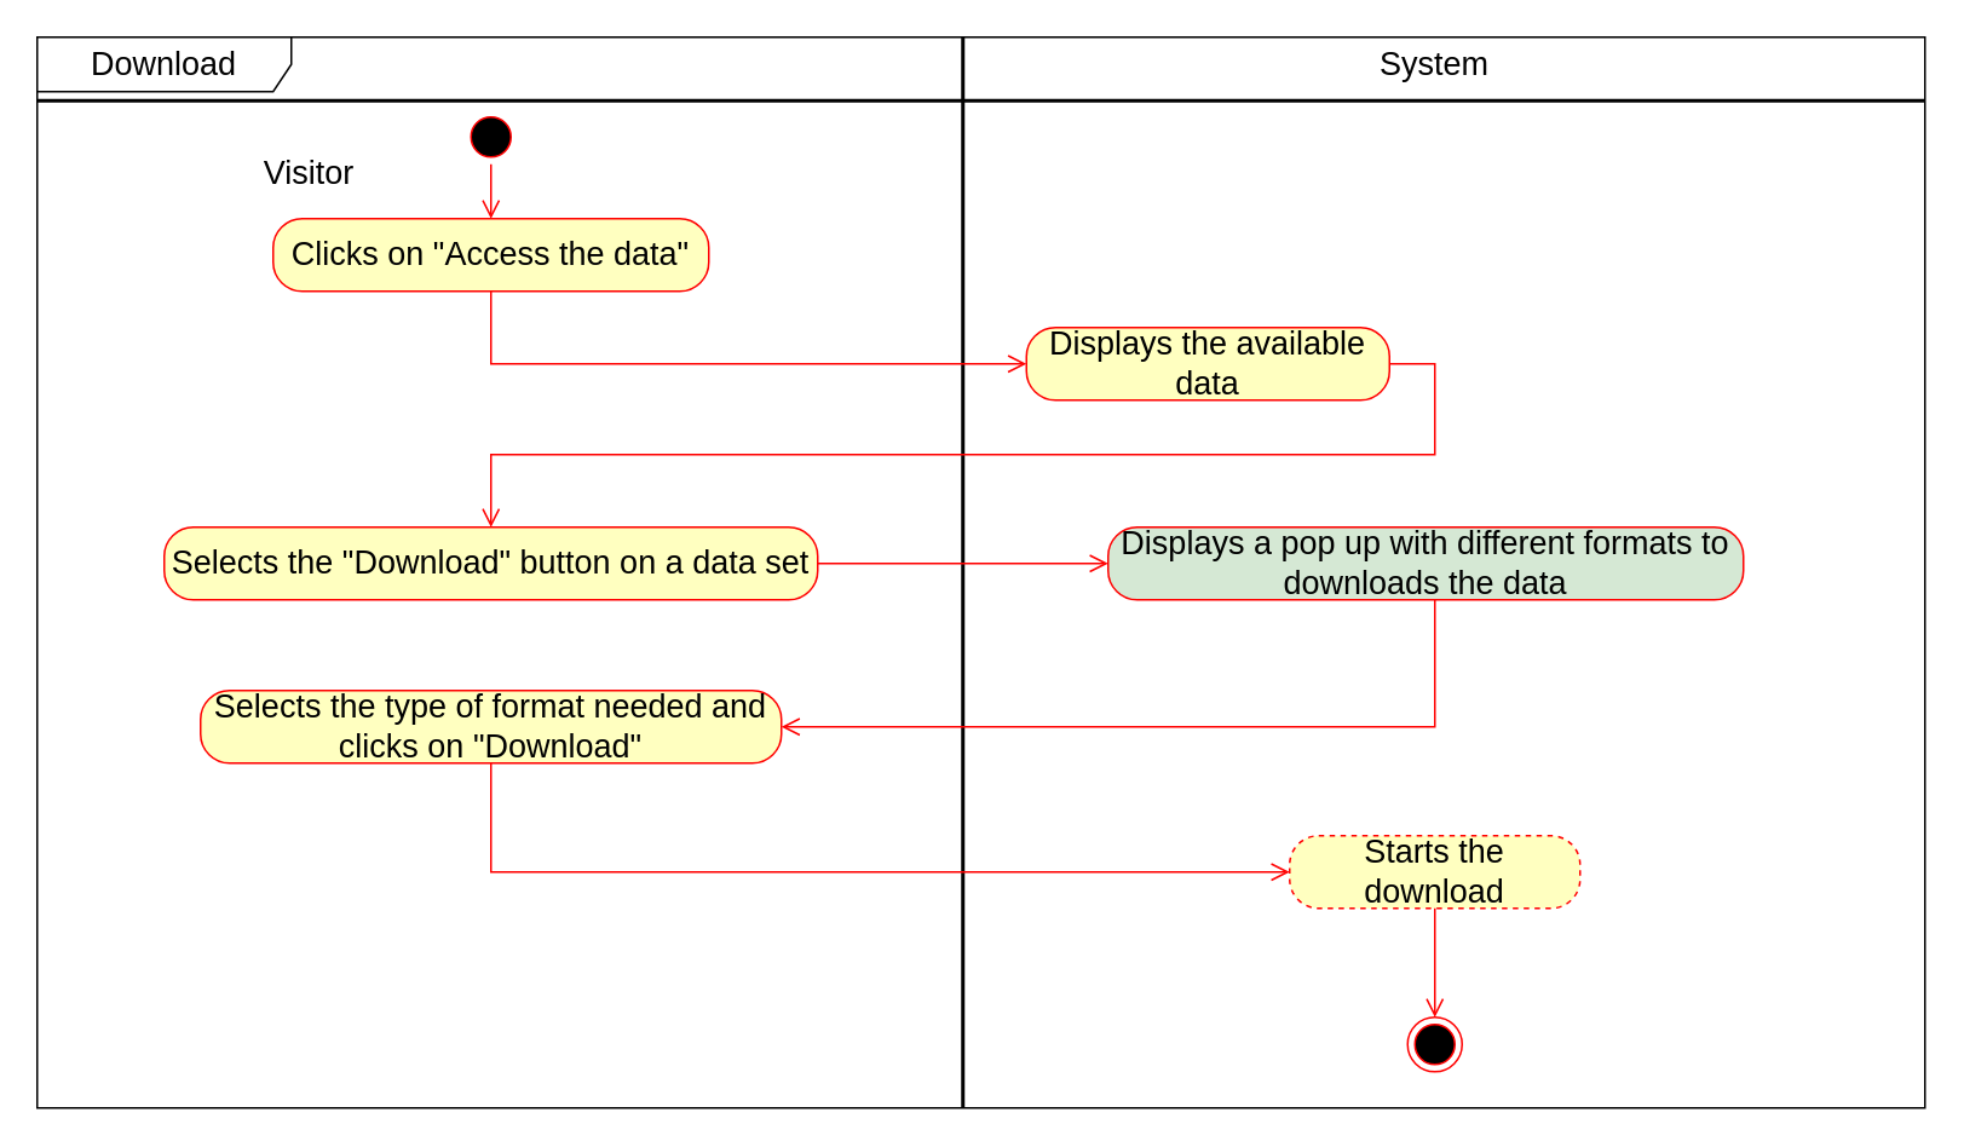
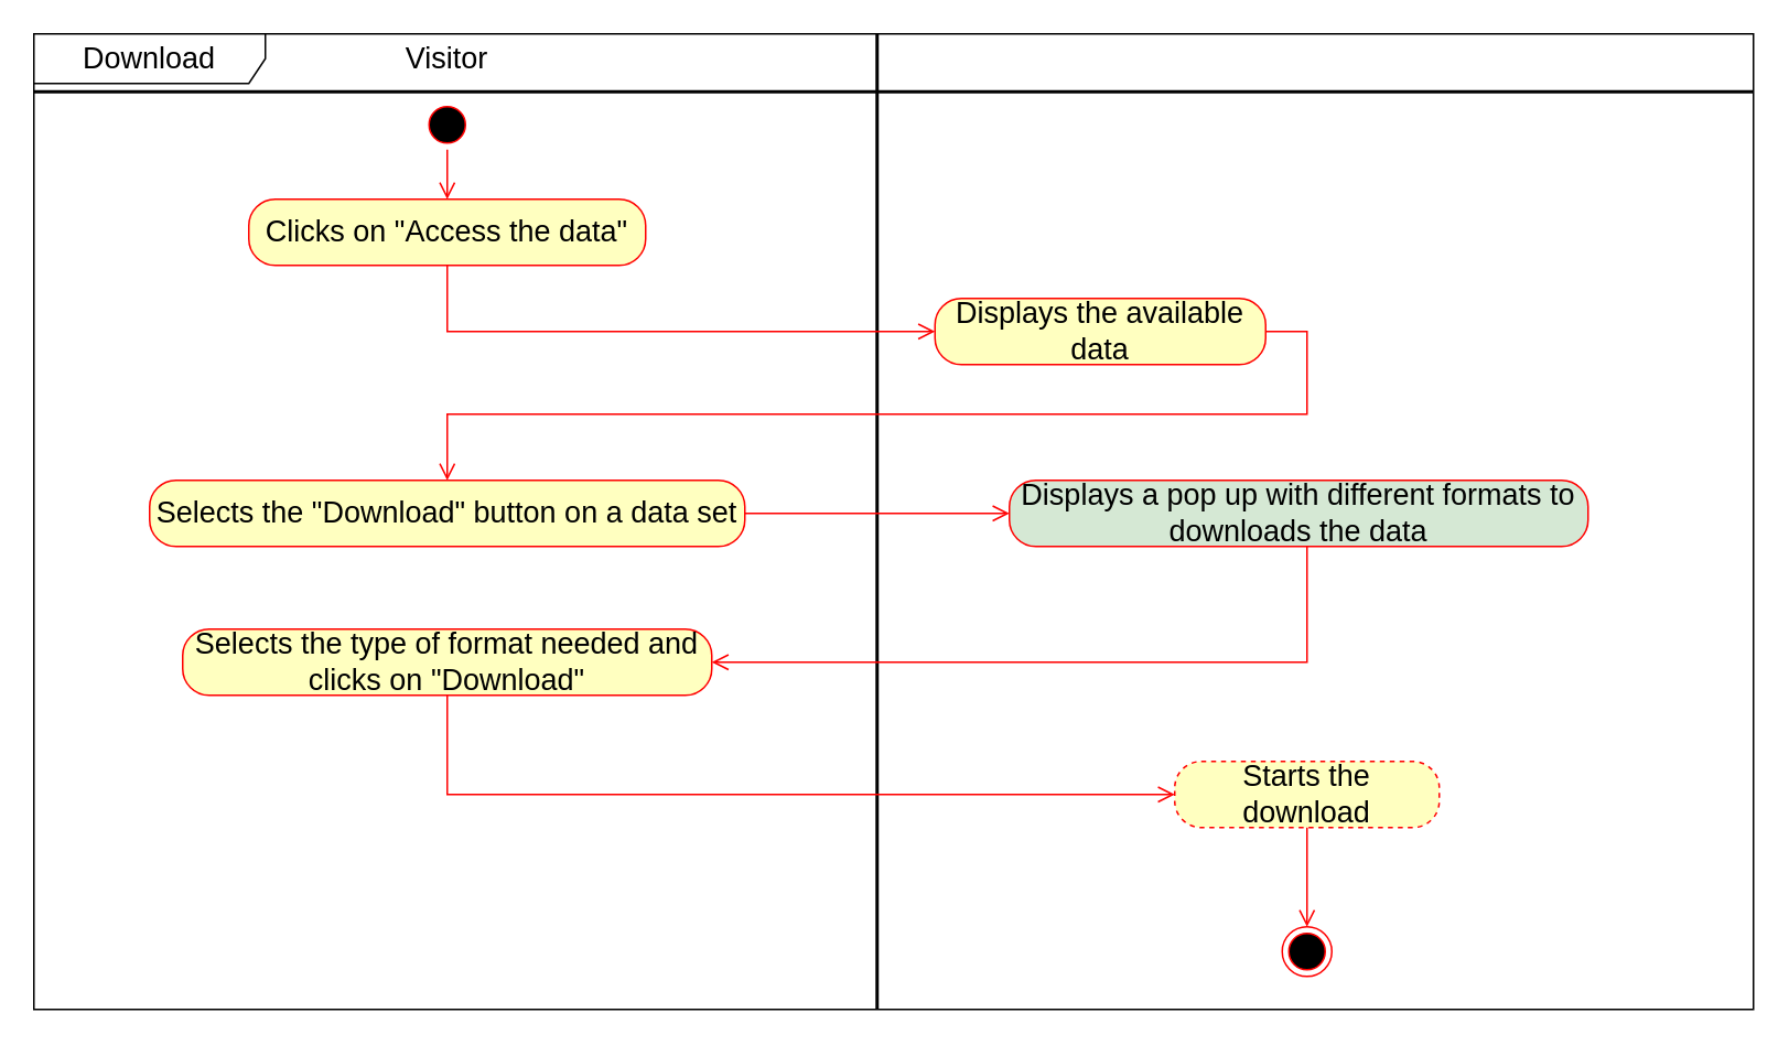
- <mxCell id="9" value="&lt;font style=&quot;font-size: 18px&quot;&gt;System&lt;/font&gt;" style="text;html=1;strokeColor=none;fillColor=none;align=center;verticalAlign=middle;whiteSpace=wrap;rounded=0;" parent="1" vertex="1"><mxGeometry x="760" y="20" width="60" height="30" as="geometry" /></mxCell>
- <mxCell id="8" value="&lt;font style=&quot;font-size: 18px&quot;&gt;Visitor&lt;/font&gt;" style="text;html=1;strokeColor=none;fillColor=none;align=center;verticalAlign=middle;whiteSpace=wrap;rounded=0;" parent="1" vertex="1"><mxGeometry x="115" y="80" width="110" height="30" as="geometry" /></mxCell>
+ <mxCell id="8" value="&lt;font style=&quot;font-size: 18px&quot;&gt;Visitor&lt;/font&gt;" style="text;html=1;strokeColor=none;fillColor=none;align=center;verticalAlign=middle;whiteSpace=wrap;rounded=0;" parent="1" vertex="1"><mxGeometry x="215" y="20" width="110" height="30" as="geometry" /></mxCell>
